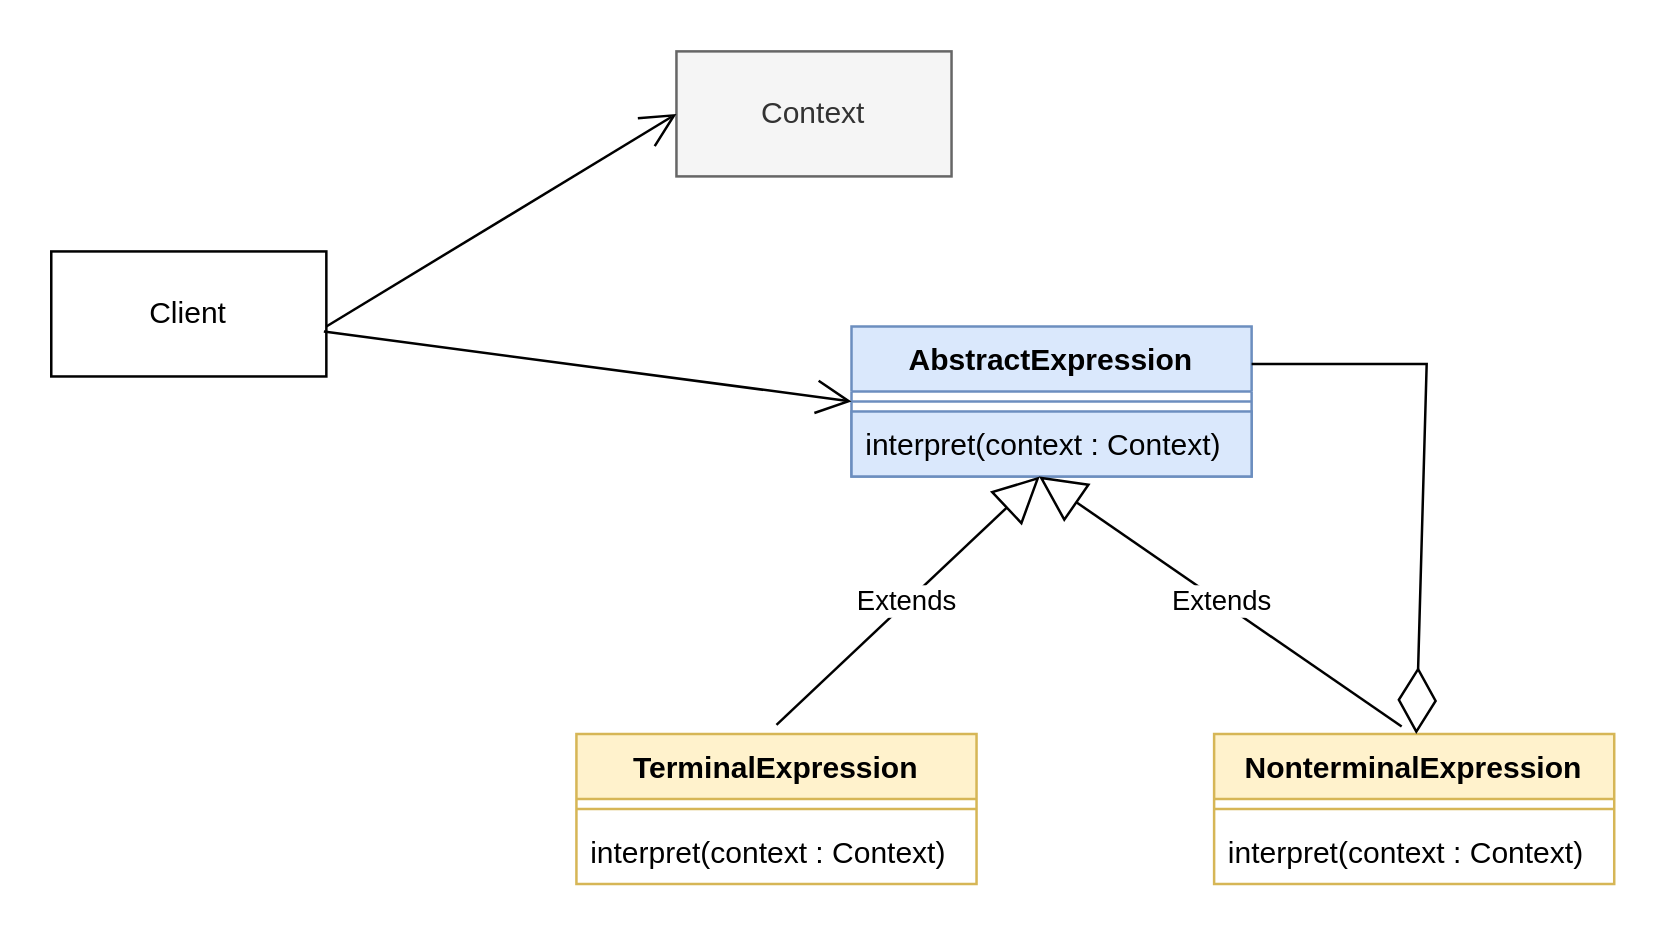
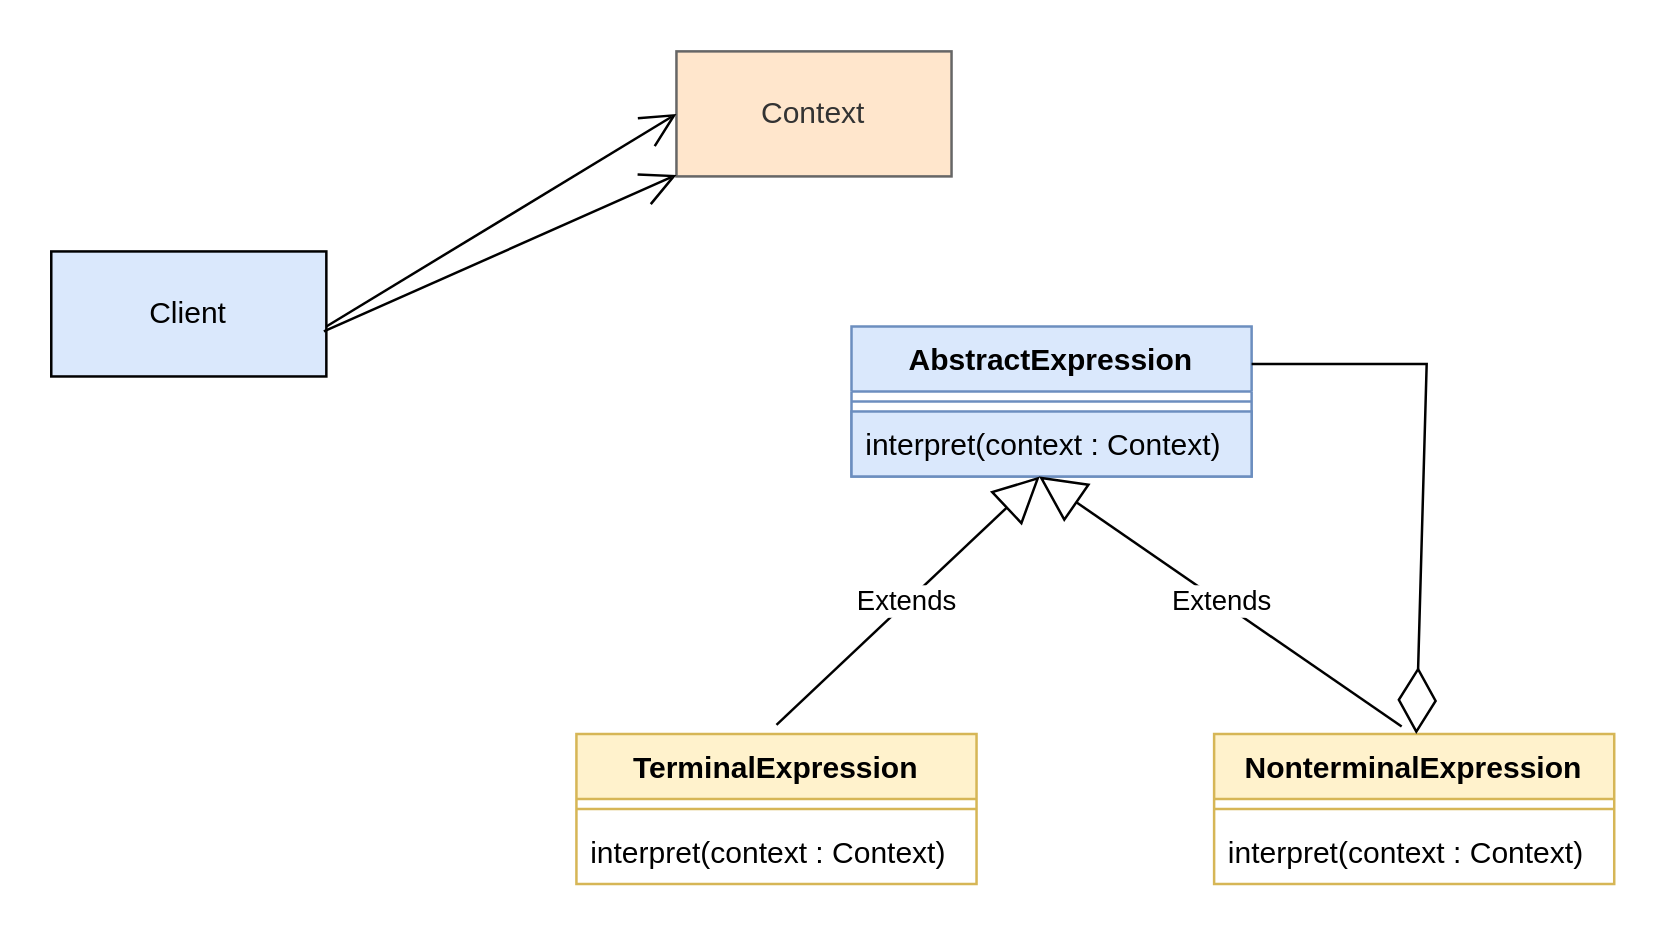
- <mxCell id="15" value="Context" style="html=1;whiteSpace=wrap;fillColor=#f5f5f5;fontColor=#333333;strokeColor=#666666;" vertex="1" parent="1"><mxGeometry x="270" y="20" width="110" height="50" as="geometry" /></mxCell>
+ <mxCell id="15" value="Context" style="html=1;whiteSpace=wrap;fillColor=#ffe6cc;fontColor=#333333;strokeColor=#666666;" vertex="1" parent="1"><mxGeometry x="270" y="20" width="110" height="50" as="geometry" /></mxCell>
- <mxCell id="14" value="Client" style="html=1;whiteSpace=wrap;" vertex="1" parent="1"><mxGeometry x="20" y="100" width="110" height="50" as="geometry" /></mxCell>
+ <mxCell id="14" value="Client" style="html=1;whiteSpace=wrap;fillColor=#dae8fc;" vertex="1" parent="1"><mxGeometry x="20" y="100" width="110" height="50" as="geometry" /></mxCell>
- <mxCell id="17" value="" style="endArrow=open;endFill=1;endSize=12;html=1;rounded=0;entryX=0;entryY=0.5;entryDx=0;entryDy=0;exitX=0.991;exitY=0.64;exitDx=0;exitDy=0;exitPerimeter=0;" edge="1" parent="1" source="14" target="2"><mxGeometry width="160" relative="1" as="geometry"><mxPoint x="140" y="140" as="sourcePoint" /><mxPoint x="280" y="55" as="targetPoint" /></mxGeometry></mxCell>
+ <mxCell id="17" value="" style="endArrow=open;endFill=1;endSize=12;html=1;rounded=0;exitX=0.991;exitY=0.64;exitDx=0;exitDy=0;exitPerimeter=0;" edge="1" parent="1" source="14" target="15"><mxGeometry width="160" relative="1" as="geometry"><mxPoint x="140" y="140" as="sourcePoint" /><mxPoint x="280" y="55" as="targetPoint" /></mxGeometry></mxCell>
